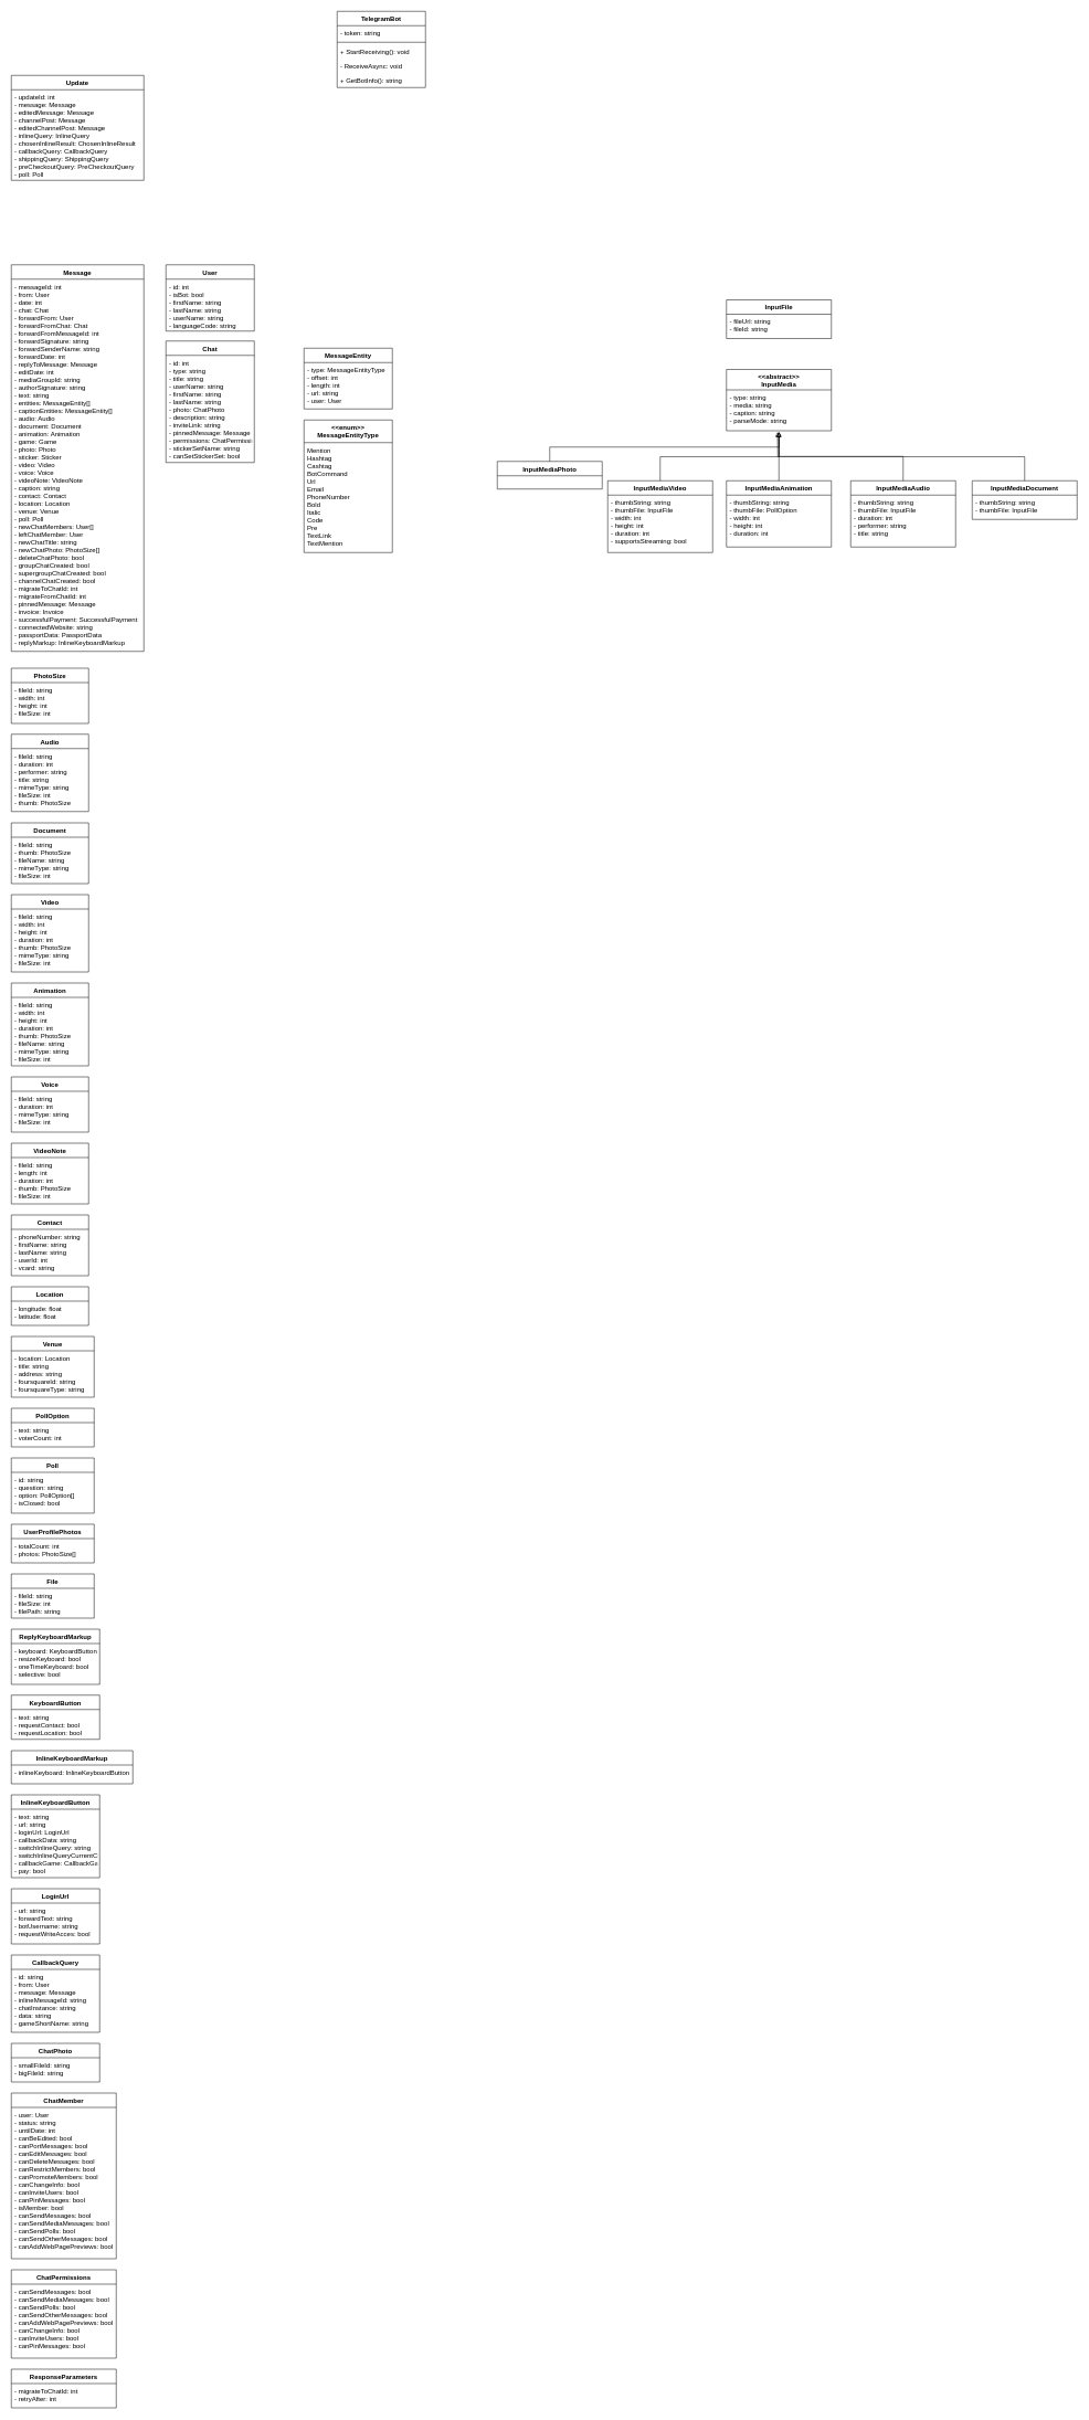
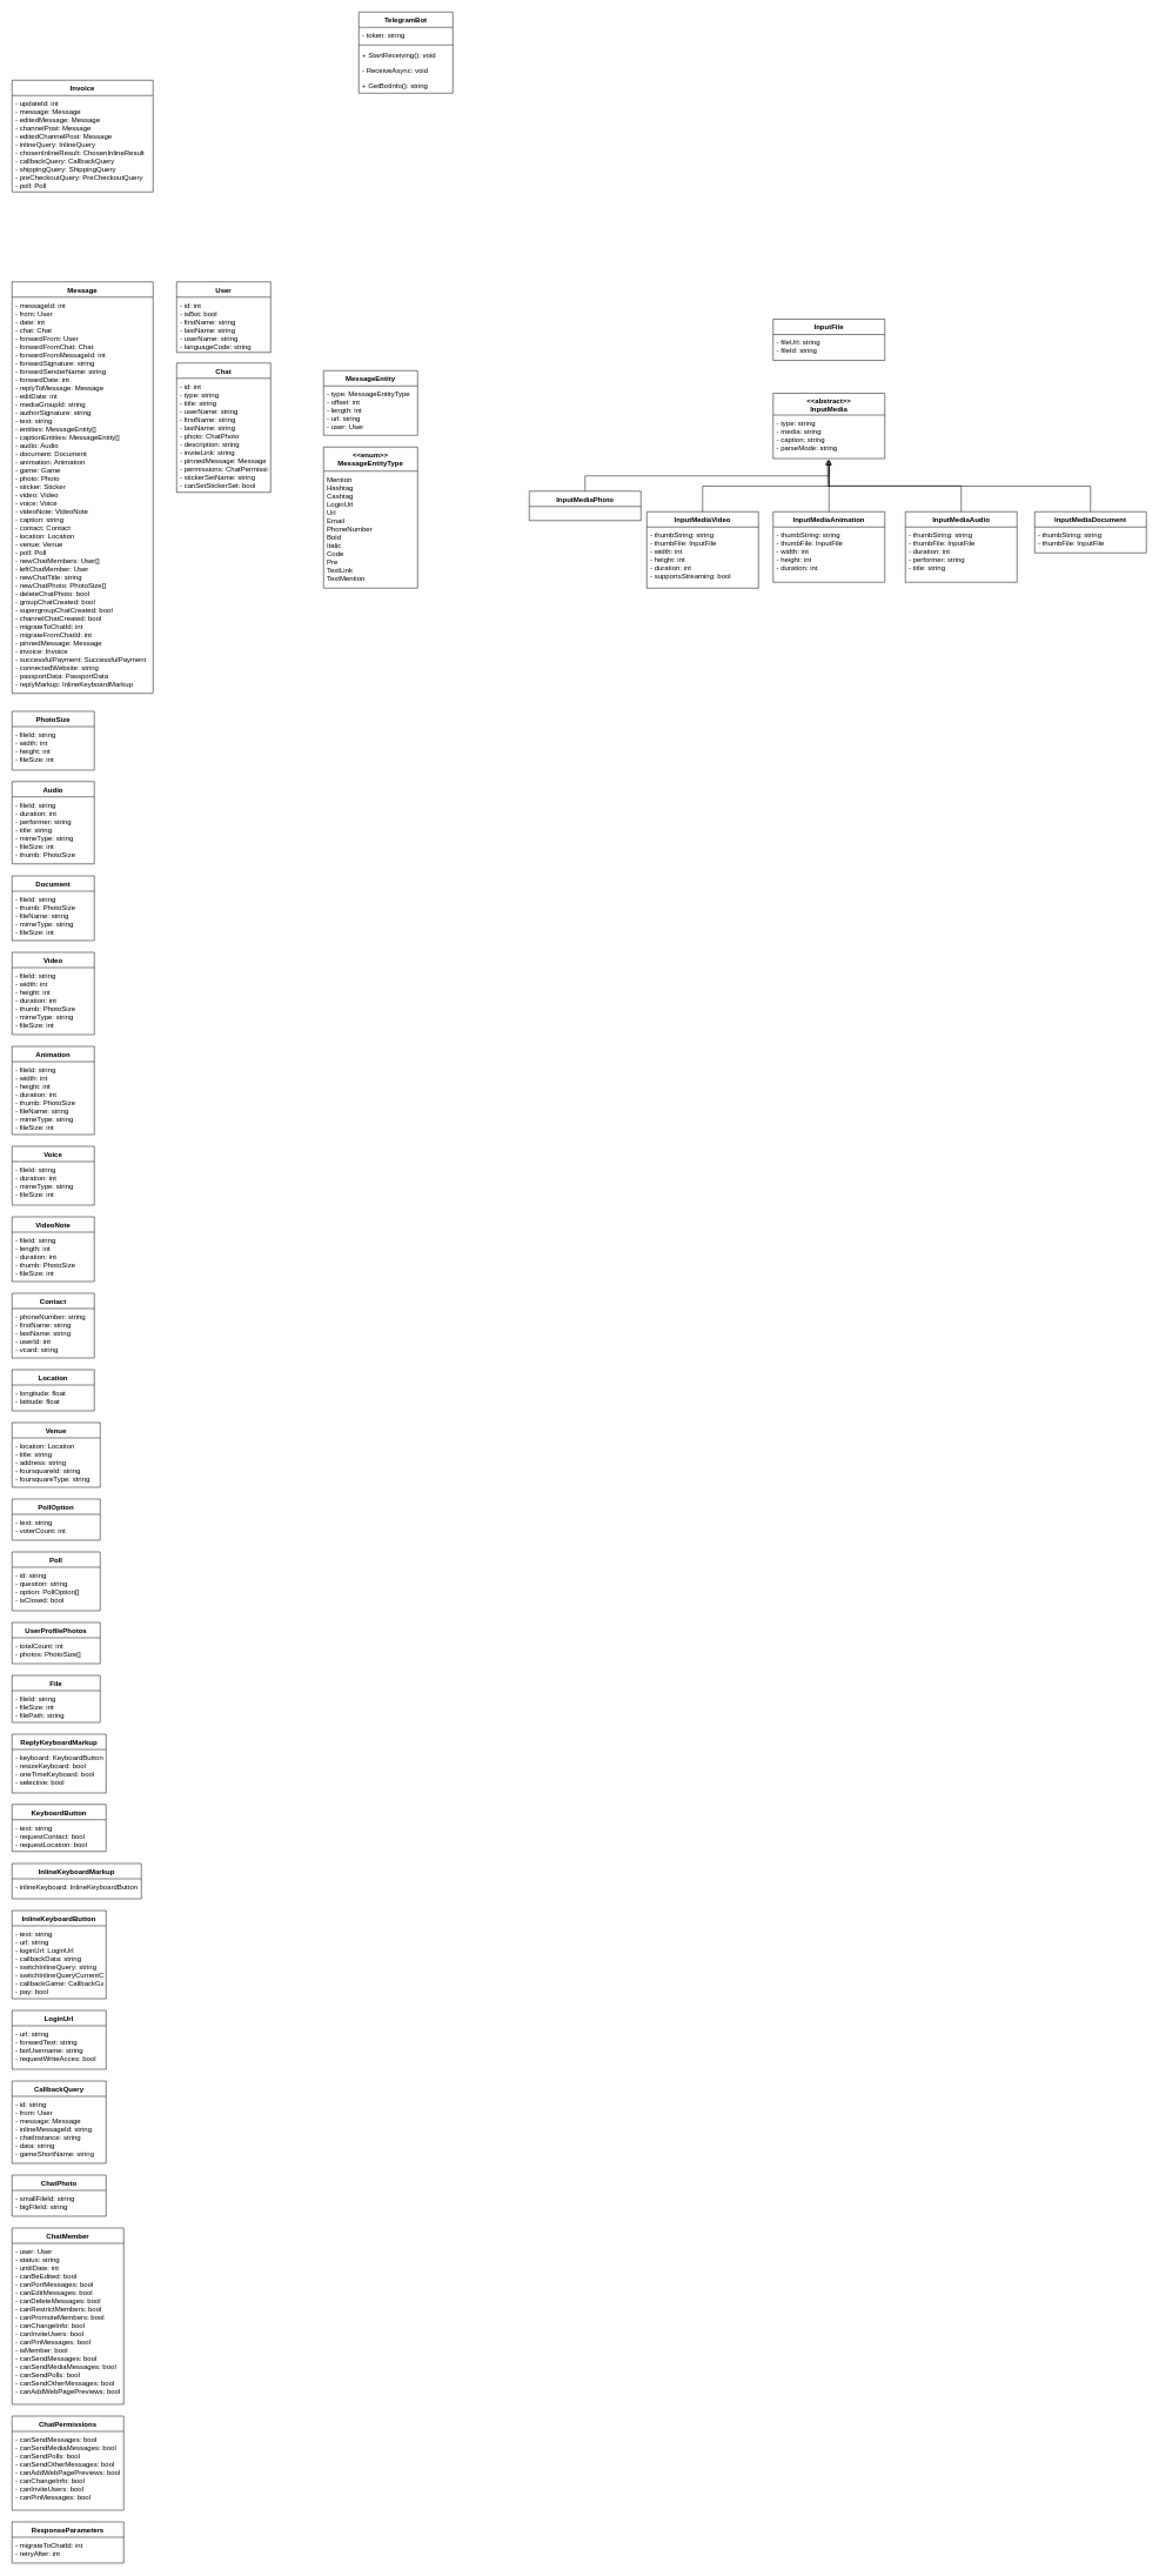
- <mxCell id="2" value="Update" style="swimlane;fontStyle=1;align=center;verticalAlign=top;childLayout=stackLayout;horizontal=1;startSize=26;horizontalStack=0;resizeParent=1;resizeParentMax=0;resizeLast=0;collapsible=1;marginBottom=0;" vertex="1" parent="1"><mxGeometry x="20" y="136" width="240" height="190" as="geometry"><mxRectangle x="40" y="20" width="90" height="26" as="alternateBounds" /></mxGeometry></mxCell>
+ <mxCell id="2" value="Invoice" style="swimlane;fontStyle=1;align=center;verticalAlign=top;childLayout=stackLayout;horizontal=1;startSize=26;horizontalStack=0;resizeParent=1;resizeParentMax=0;resizeLast=0;collapsible=1;marginBottom=0;" vertex="1" parent="1"><mxGeometry x="20" y="136" width="240" height="190" as="geometry"><mxRectangle x="40" y="20" width="90" height="26" as="alternateBounds" /></mxGeometry></mxCell>
- <mxCell id="11" value="Mention&#10;Hashtag&#10;Cashtag&#10;BotCommand&#10;Url&#10;Email&#10;PhoneNumber&#10;Bold&#10;Italic&#10;Code&#10;Pre&#10;TextLink&#10;TextMention&#10;" style="text;strokeColor=none;fillColor=none;align=left;verticalAlign=top;spacingLeft=4;spacingRight=4;overflow=hidden;rotatable=0;points=[[0,0.5],[1,0.5]];portConstraint=eastwest;" vertex="1" parent="10"><mxGeometry y="41" width="160" height="199" as="geometry" /></mxCell>
+ <mxCell id="11" value="Mention&#10;Hashtag&#10;Cashtag&#10;LoginUrl&#10;Url&#10;Email&#10;PhoneNumber&#10;Bold&#10;Italic&#10;Code&#10;Pre&#10;TextLink&#10;TextMention&#10;" style="text;strokeColor=none;fillColor=none;align=left;verticalAlign=top;spacingLeft=4;spacingRight=4;overflow=hidden;rotatable=0;points=[[0,0.5],[1,0.5]];portConstraint=eastwest;" vertex="1" parent="10"><mxGeometry y="41" width="160" height="199" as="geometry" /></mxCell>
- <mxCell id="71" value="- thumbString: string&#10;- thumbFile: PollOption&#10;- width: int&#10;- height: int&#10;- duration: int" style="text;strokeColor=none;fillColor=none;align=left;verticalAlign=top;spacingLeft=4;spacingRight=4;overflow=hidden;rotatable=0;points=[[0,0.5],[1,0.5]];portConstraint=eastwest;" vertex="1" parent="70"><mxGeometry y="26" width="190" height="94" as="geometry" /></mxCell>
+ <mxCell id="71" value="- thumbString: string&#10;- thumbFile: InputFile&#10;- width: int&#10;- height: int&#10;- duration: int" style="text;strokeColor=none;fillColor=none;align=left;verticalAlign=top;spacingLeft=4;spacingRight=4;overflow=hidden;rotatable=0;points=[[0,0.5],[1,0.5]];portConstraint=eastwest;" vertex="1" parent="70"><mxGeometry y="26" width="190" height="94" as="geometry" /></mxCell>
